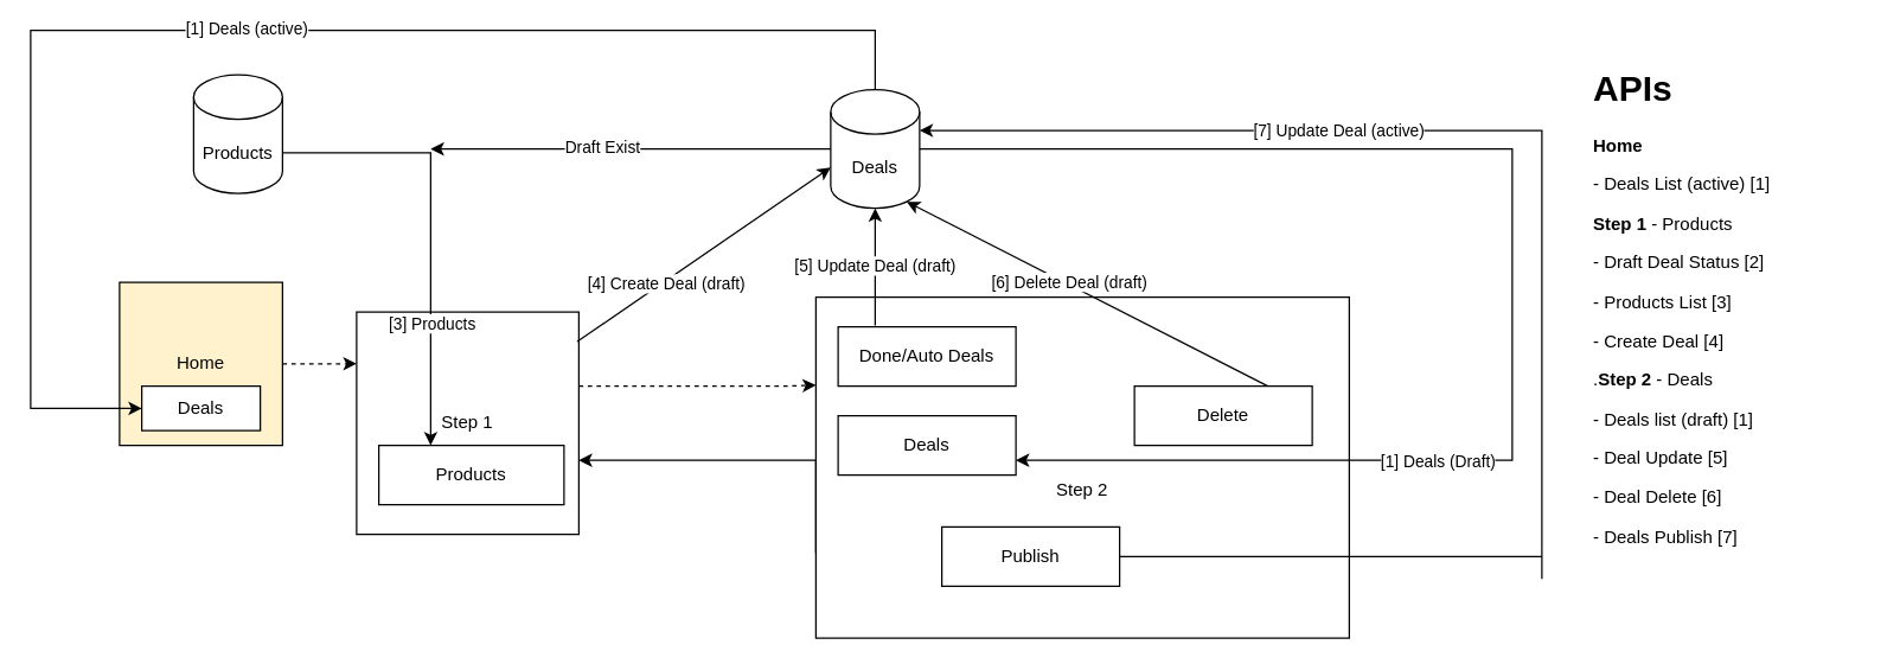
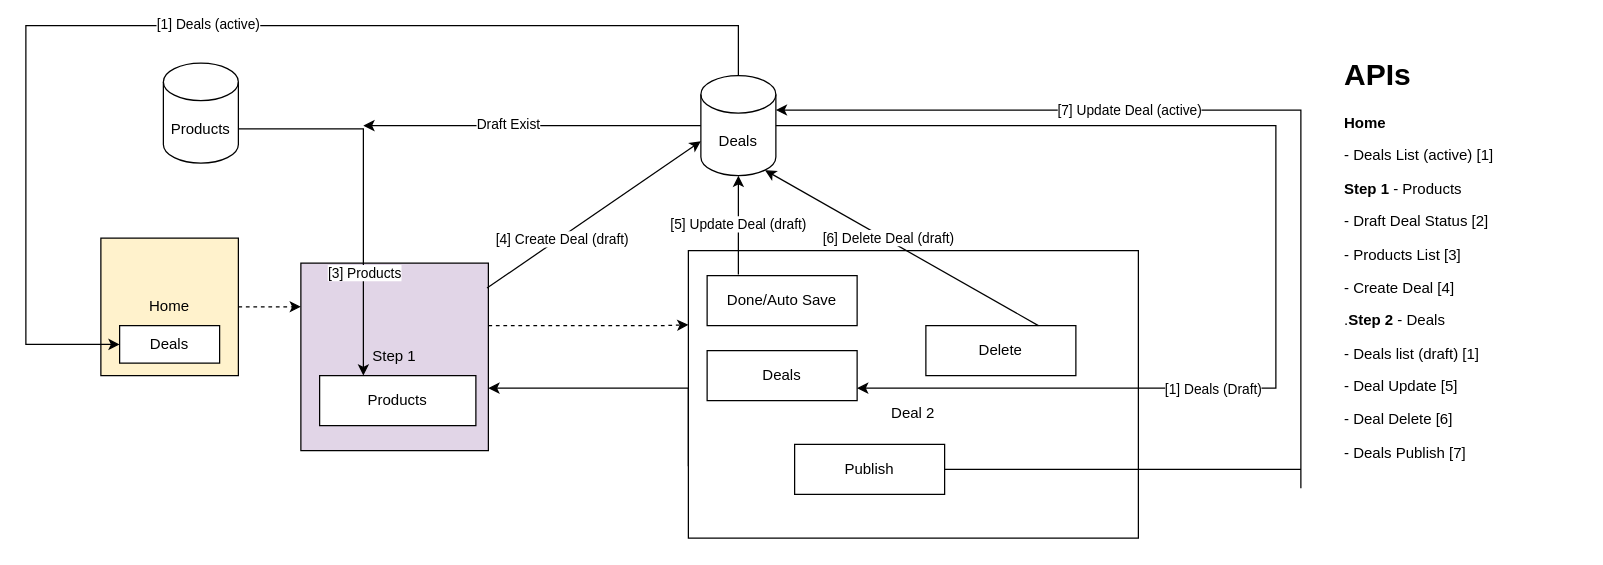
- <mxCell id="16" value="Done/Auto Deals" style="rounded=0;whiteSpace=wrap;html=1;" parent="1" vertex="1"><mxGeometry x="565" y="220" width="120" height="40" as="geometry" /></mxCell>
+ <mxCell id="16" value="Done/Auto Save" style="rounded=0;whiteSpace=wrap;html=1;" parent="1" vertex="1"><mxGeometry x="565" y="220" width="120" height="40" as="geometry" /></mxCell>
- <mxCell id="25" value="Delete" style="rounded=0;whiteSpace=wrap;html=1;" parent="1" vertex="1"><mxGeometry x="765" y="260" width="120" height="40" as="geometry" /></mxCell>
+ <mxCell id="25" value="Delete" style="rounded=0;whiteSpace=wrap;html=1;" parent="1" vertex="1"><mxGeometry x="740" y="260" width="120" height="40" as="geometry" /></mxCell>
- <mxCell id="8" value="Step 1" style="rounded=0;whiteSpace=wrap;html=1;" parent="1" vertex="1"><mxGeometry x="240" y="210" width="150" height="150" as="geometry" /></mxCell>
+ <mxCell id="8" value="Step 1" style="rounded=0;whiteSpace=wrap;html=1;fillColor=#e1d5e7;" parent="1" vertex="1"><mxGeometry x="240" y="210" width="150" height="150" as="geometry" /></mxCell>
- <mxCell id="12" value="&lt;br&gt;&lt;br&gt;Step 2" style="rounded=0;whiteSpace=wrap;html=1;" parent="1" vertex="1"><mxGeometry x="550" y="200" width="360" height="230" as="geometry" /></mxCell>
+ <mxCell id="12" value="&lt;br&gt;&lt;br&gt;Deal 2" style="rounded=0;whiteSpace=wrap;html=1;" parent="1" vertex="1"><mxGeometry x="550" y="200" width="360" height="230" as="geometry" /></mxCell>
